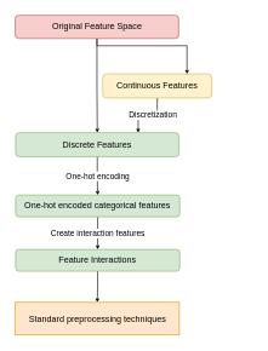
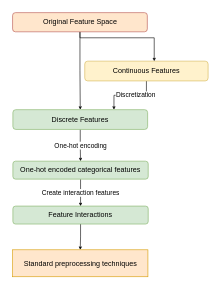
- <mxCell id="11" value="Original Feature Space" style="rounded=1;whiteSpace=wrap;html=1;fillColor=#f8cecc;strokeColor=#b85450;" vertex="1" parent="1"><mxGeometry x="20.5" y="20" width="225" height="32" as="geometry" /></mxCell>
+ <mxCell id="11" value="Original Feature Space" style="rounded=1;whiteSpace=wrap;html=1;fillColor=#ffe6cc;strokeColor=#b85450;" vertex="1" parent="1"><mxGeometry x="20.5" y="20" width="225" height="32" as="geometry" /></mxCell>
- <mxCell id="6" value="Continuous Features" style="rounded=1;whiteSpace=wrap;html=1;fillColor=#fff2cc;strokeColor=#d6b656;" vertex="1" parent="1"><mxGeometry x="141" y="101" width="150" height="33" as="geometry" /></mxCell>
+ <mxCell id="6" value="Continuous Features" style="rounded=1;whiteSpace=wrap;html=1;fillColor=#fff2cc;strokeColor=#d6b656;" vertex="1" parent="1"><mxGeometry x="141" y="101" width="206" height="33" as="geometry" /></mxCell>
